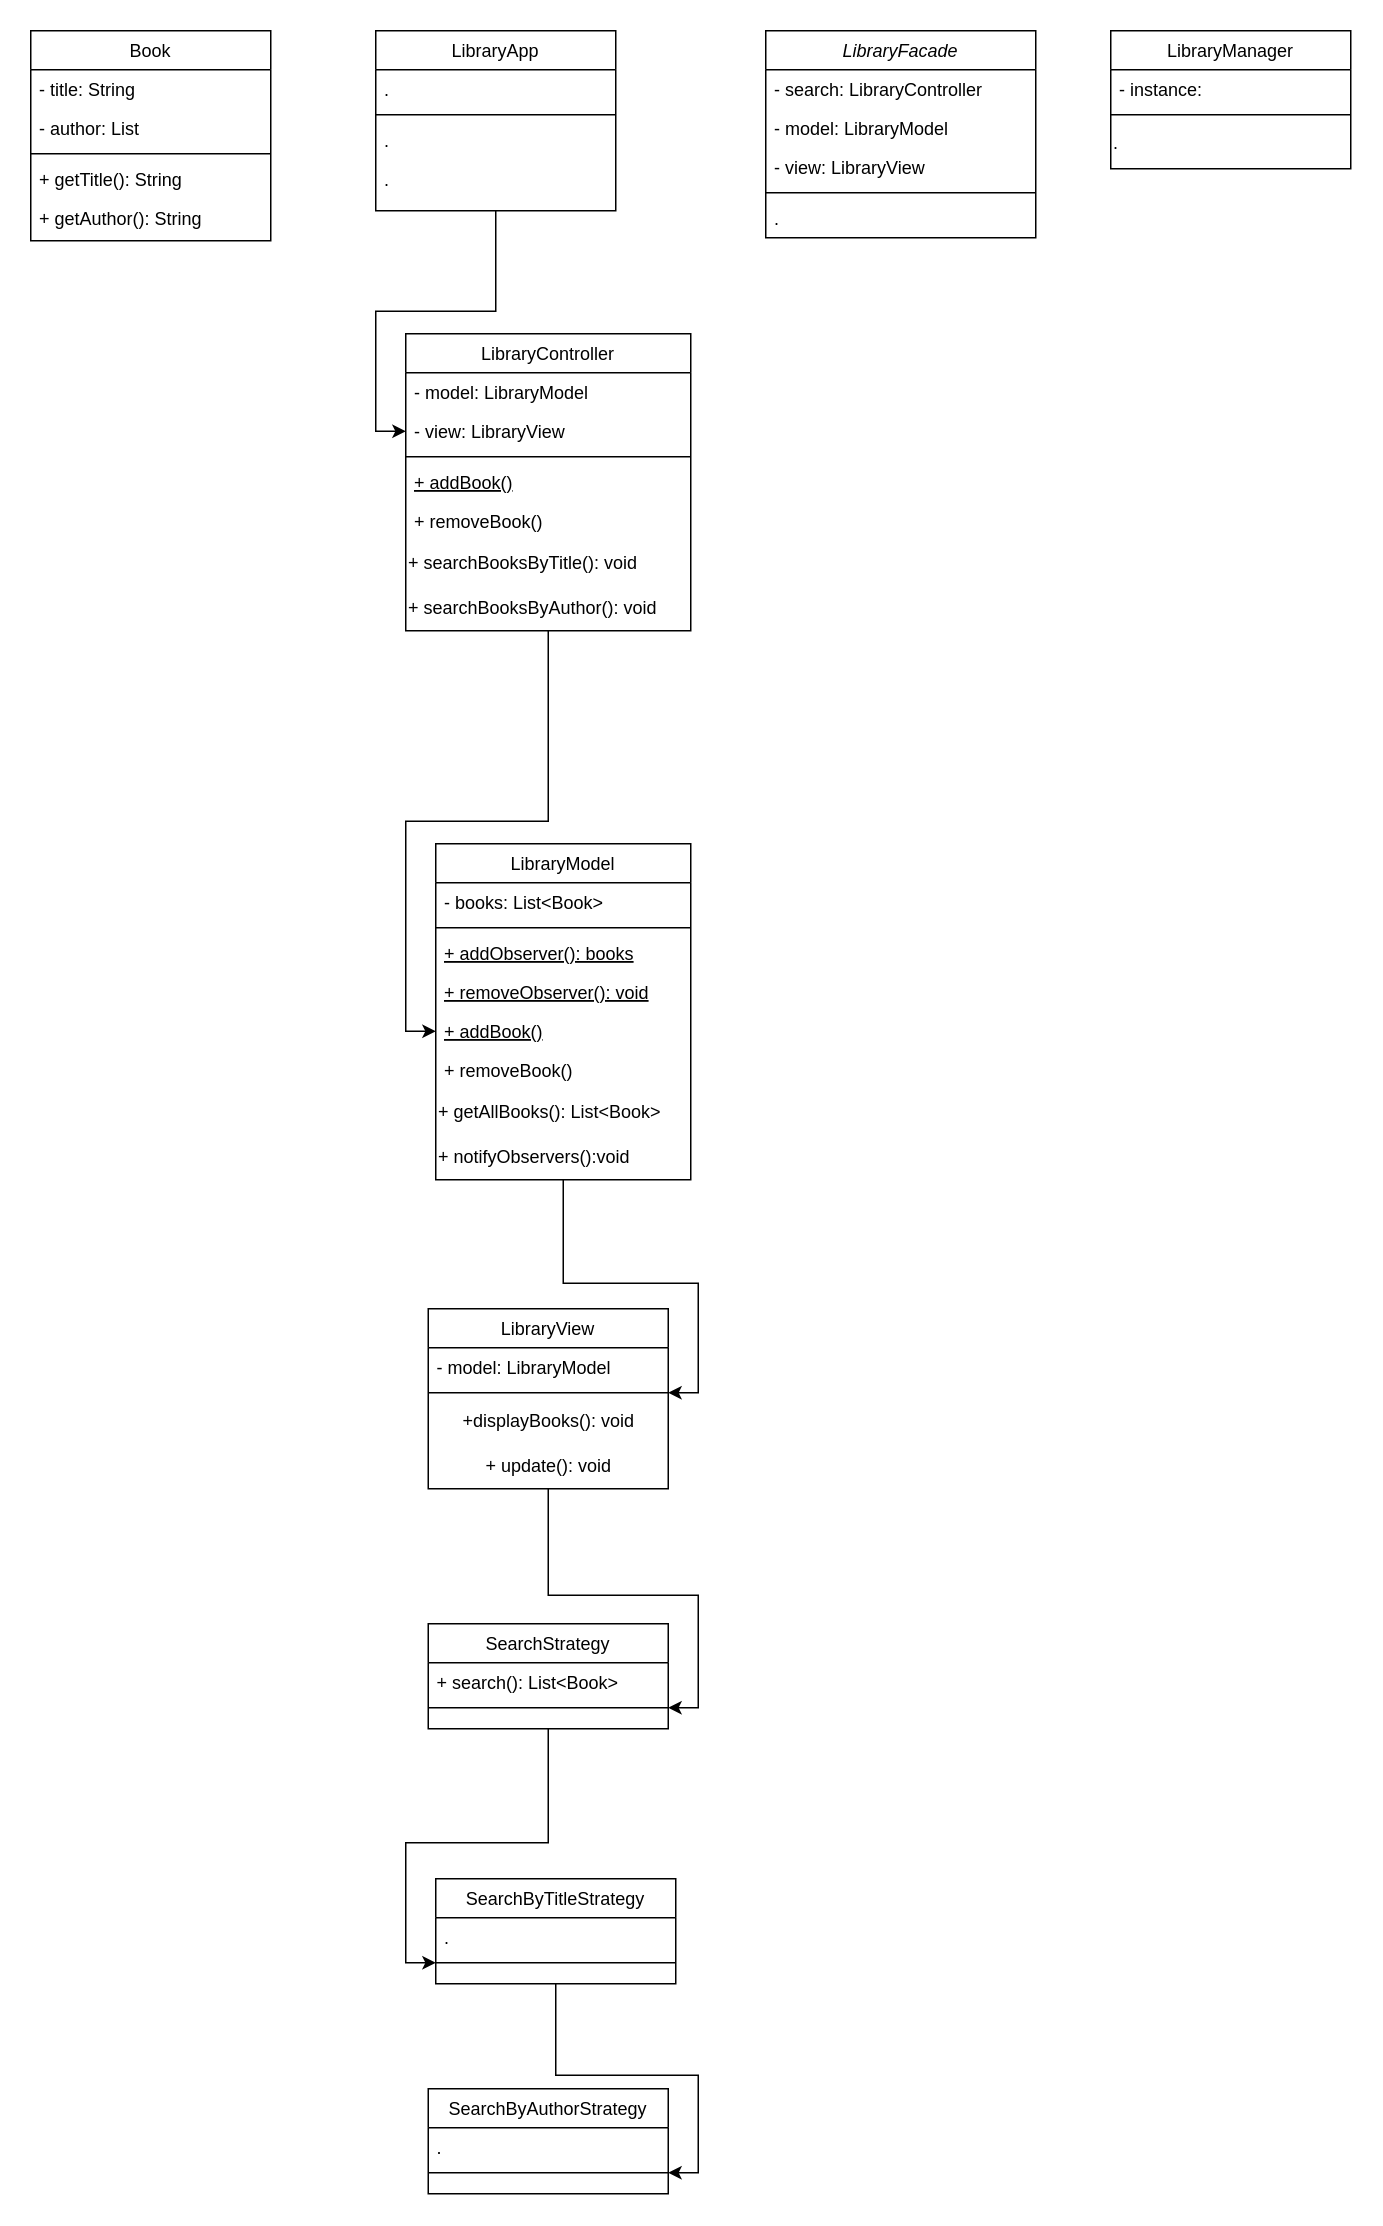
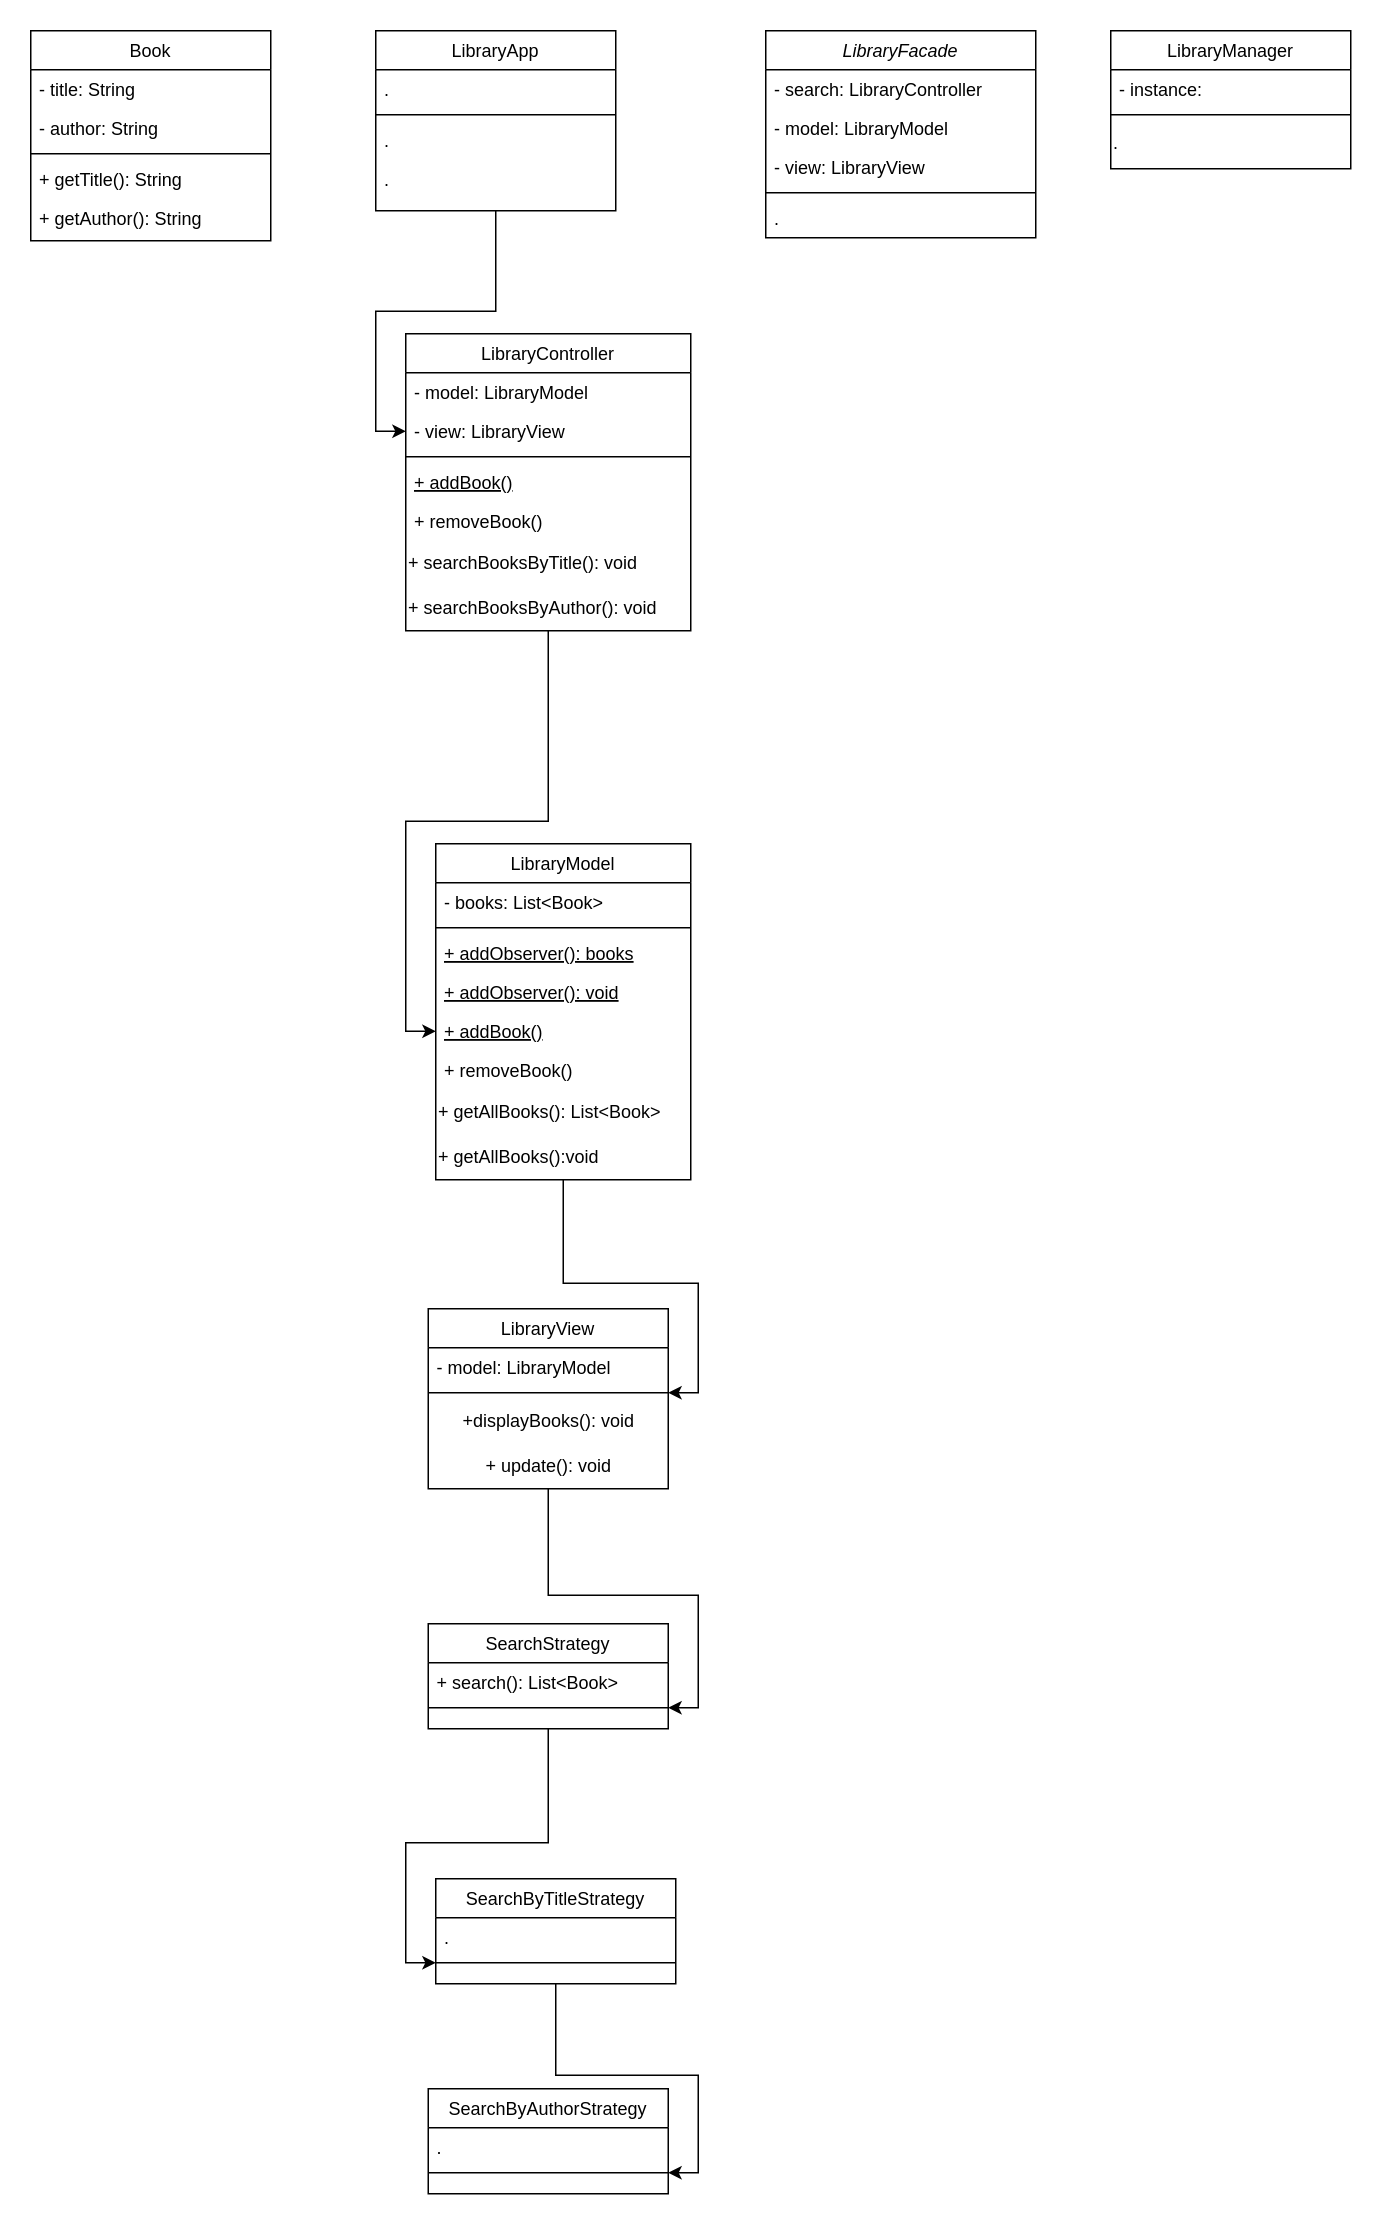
- <mxCell id="24" value="- author: List" style="text;align=left;verticalAlign=top;spacingLeft=4;spacingRight=4;overflow=hidden;rotatable=0;points=[[0,0.5],[1,0.5]];portConstraint=eastwest;rounded=0;shadow=0;html=0;" parent="22" vertex="1"><mxGeometry y="52" width="160" height="26" as="geometry" /></mxCell>
+ <mxCell id="24" value="- author: String" style="text;align=left;verticalAlign=top;spacingLeft=4;spacingRight=4;overflow=hidden;rotatable=0;points=[[0,0.5],[1,0.5]];portConstraint=eastwest;rounded=0;shadow=0;html=0;" parent="22" vertex="1"><mxGeometry y="52" width="160" height="26" as="geometry" /></mxCell>
- <mxCell id="36" value="+ removeObserver(): void" style="text;align=left;verticalAlign=top;spacingLeft=4;spacingRight=4;overflow=hidden;rotatable=0;points=[[0,0.5],[1,0.5]];portConstraint=eastwest;fontStyle=4" vertex="1" parent="32"><mxGeometry y="86" width="170" height="26" as="geometry" /></mxCell>
+ <mxCell id="36" value="+ addObserver(): void" style="text;align=left;verticalAlign=top;spacingLeft=4;spacingRight=4;overflow=hidden;rotatable=0;points=[[0,0.5],[1,0.5]];portConstraint=eastwest;fontStyle=4" vertex="1" parent="32"><mxGeometry y="86" width="170" height="26" as="geometry" /></mxCell>
- <mxCell id="40" value="&lt;div align=&quot;left&quot;&gt;+ notifyObservers():void&lt;br&gt;&lt;/div&gt;" style="text;html=1;align=left;verticalAlign=middle;resizable=0;points=[];autosize=1;strokeColor=none;fillColor=none;" vertex="1" parent="32"><mxGeometry y="194" width="170" height="30" as="geometry" /></mxCell>
+ <mxCell id="40" value="&lt;div align=&quot;left&quot;&gt;+ getAllBooks():void&lt;br&gt;&lt;/div&gt;" style="text;html=1;align=left;verticalAlign=middle;resizable=0;points=[];autosize=1;strokeColor=none;fillColor=none;" vertex="1" parent="32"><mxGeometry y="194" width="170" height="30" as="geometry" /></mxCell>
